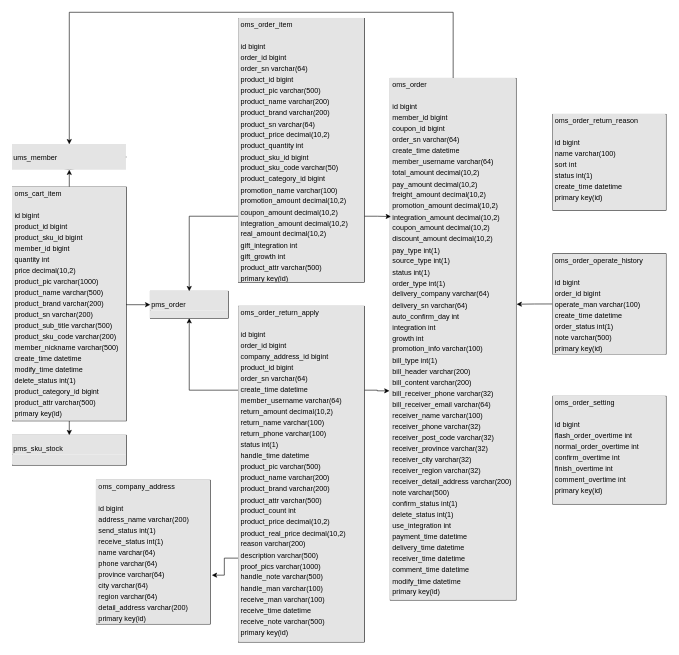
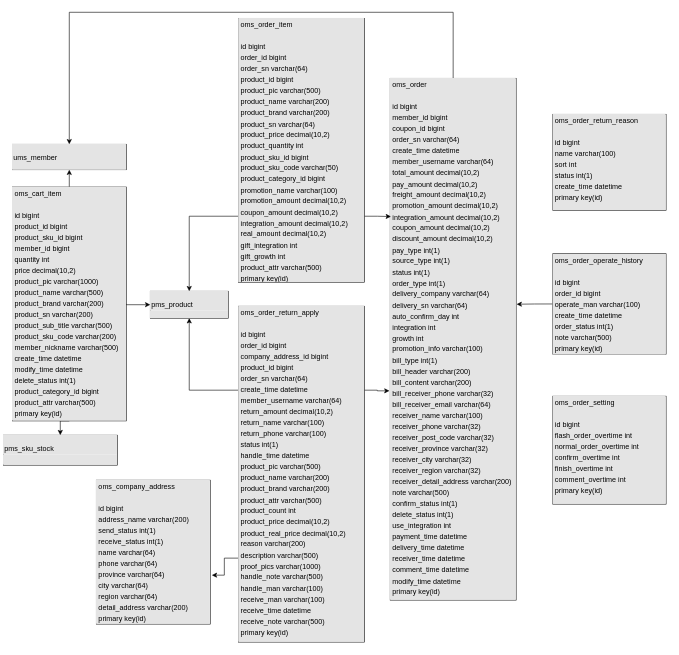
- <mxCell id="21" value="&lt;div style=&quot;box-sizing: border-box ; width: 100% ; background: #e4e4e4 ; padding: 2px&quot;&gt;&lt;br&gt;ums_member&lt;table style=&quot;width: 100% ; font-size: 1em&quot; cellpadding=&quot;2&quot; cellspacing=&quot;0&quot;&gt;&lt;tbody&gt;&lt;tr&gt;&lt;td&gt;&lt;/td&gt;&lt;td&gt;&lt;/td&gt;&lt;/tr&gt;&lt;tr&gt;&lt;td&gt;&lt;/td&gt;&lt;td&gt;&lt;/td&gt;&lt;/tr&gt;&lt;tr&gt;&lt;td style=&quot;font-size: 1em&quot;&gt;&lt;/td&gt;&lt;/tr&gt;&lt;/tbody&gt;&lt;/table&gt;&lt;/div&gt;" style="rhombus;verticalAlign=top;align=left;overflow=fill;html=1;" parent="1" vertex="1"><mxGeometry x="20" y="240" width="190" height="42.5" as="geometry" /></mxCell>
+ <mxCell id="21" value="&lt;div style=&quot;box-sizing: border-box ; width: 100% ; background: #e4e4e4 ; padding: 2px&quot;&gt;&lt;br&gt;ums_member&lt;table style=&quot;width: 100% ; font-size: 1em&quot; cellpadding=&quot;2&quot; cellspacing=&quot;0&quot;&gt;&lt;tbody&gt;&lt;tr&gt;&lt;td&gt;&lt;/td&gt;&lt;td&gt;&lt;/td&gt;&lt;/tr&gt;&lt;tr&gt;&lt;td&gt;&lt;/td&gt;&lt;td&gt;&lt;/td&gt;&lt;/tr&gt;&lt;tr&gt;&lt;td style=&quot;font-size: 1em&quot;&gt;&lt;/td&gt;&lt;/tr&gt;&lt;/tbody&gt;&lt;/table&gt;&lt;/div&gt;" style="verticalAlign=top;align=left;overflow=fill;html=1;" parent="1" vertex="1"><mxGeometry x="20" y="240" width="190" height="42.5" as="geometry" /></mxCell>
- <mxCell id="20" value="&lt;div style=&quot;box-sizing: border-box ; width: 100% ; background: #e4e4e4 ; padding: 2px&quot;&gt;&lt;br&gt;pms_order&lt;/div&gt;&lt;div style=&quot;box-sizing: border-box ; width: 100% ; background: #e4e4e4 ; padding: 2px&quot;&gt;&lt;table style=&quot;width: 100% ; font-size: 1em&quot; cellpadding=&quot;2&quot; cellspacing=&quot;0&quot;&gt;&lt;tbody&gt;&lt;tr&gt;&lt;td&gt;&lt;/td&gt;&lt;td&gt;&lt;/td&gt;&lt;/tr&gt;&lt;tr&gt;&lt;td&gt;&lt;/td&gt;&lt;td&gt;&lt;/td&gt;&lt;/tr&gt;&lt;tr&gt;&lt;td style=&quot;font-size: 1em&quot;&gt;&lt;/td&gt;&lt;/tr&gt;&lt;/tbody&gt;&lt;/table&gt;&lt;/div&gt;" style="verticalAlign=top;align=left;overflow=fill;html=1;" parent="1" vertex="1"><mxGeometry x="250" y="485" width="130" height="45" as="geometry" /></mxCell>
+ <mxCell id="20" value="&lt;div style=&quot;box-sizing: border-box ; width: 100% ; background: #e4e4e4 ; padding: 2px&quot;&gt;&lt;br&gt;pms_product&lt;/div&gt;&lt;div style=&quot;box-sizing: border-box ; width: 100% ; background: #e4e4e4 ; padding: 2px&quot;&gt;&lt;table style=&quot;width: 100% ; font-size: 1em&quot; cellpadding=&quot;2&quot; cellspacing=&quot;0&quot;&gt;&lt;tbody&gt;&lt;tr&gt;&lt;td&gt;&lt;/td&gt;&lt;td&gt;&lt;/td&gt;&lt;/tr&gt;&lt;tr&gt;&lt;td&gt;&lt;/td&gt;&lt;td&gt;&lt;/td&gt;&lt;/tr&gt;&lt;tr&gt;&lt;td style=&quot;font-size: 1em&quot;&gt;&lt;/td&gt;&lt;/tr&gt;&lt;/tbody&gt;&lt;/table&gt;&lt;/div&gt;" style="verticalAlign=top;align=left;overflow=fill;html=1;" parent="1" vertex="1"><mxGeometry x="250" y="485" width="130" height="45" as="geometry" /></mxCell>
- <mxCell id="22" value="&lt;div style=&quot;box-sizing: border-box ; width: 100% ; background: #e4e4e4 ; padding: 2px&quot;&gt;&lt;br&gt;pms_sku_stock&lt;/div&gt;&lt;div style=&quot;box-sizing: border-box ; width: 100% ; background: #e4e4e4 ; padding: 2px&quot;&gt;&lt;br&gt;&lt;table style=&quot;width: 100% ; font-size: 1em&quot; cellpadding=&quot;2&quot; cellspacing=&quot;0&quot;&gt;&lt;tbody&gt;&lt;tr&gt;&lt;td&gt;&lt;/td&gt;&lt;td&gt;&lt;/td&gt;&lt;/tr&gt;&lt;tr&gt;&lt;td&gt;&lt;/td&gt;&lt;td&gt;&lt;/td&gt;&lt;/tr&gt;&lt;tr&gt;&lt;td style=&quot;font-size: 1em&quot;&gt;&lt;/td&gt;&lt;/tr&gt;&lt;/tbody&gt;&lt;/table&gt;&lt;/div&gt;" style="verticalAlign=top;align=left;overflow=fill;html=1;" parent="1" vertex="1"><mxGeometry x="20" y="725" width="190" height="50" as="geometry" /></mxCell>
+ <mxCell id="22" value="&lt;div style=&quot;box-sizing: border-box ; width: 100% ; background: #e4e4e4 ; padding: 2px&quot;&gt;&lt;br&gt;pms_sku_stock&lt;/div&gt;&lt;div style=&quot;box-sizing: border-box ; width: 100% ; background: #e4e4e4 ; padding: 2px&quot;&gt;&lt;br&gt;&lt;table style=&quot;width: 100% ; font-size: 1em&quot; cellpadding=&quot;2&quot; cellspacing=&quot;0&quot;&gt;&lt;tbody&gt;&lt;tr&gt;&lt;td&gt;&lt;/td&gt;&lt;td&gt;&lt;/td&gt;&lt;/tr&gt;&lt;tr&gt;&lt;td&gt;&lt;/td&gt;&lt;td&gt;&lt;/td&gt;&lt;/tr&gt;&lt;tr&gt;&lt;td style=&quot;font-size: 1em&quot;&gt;&lt;/td&gt;&lt;/tr&gt;&lt;/tbody&gt;&lt;/table&gt;&lt;/div&gt;" style="verticalAlign=top;align=left;overflow=fill;html=1;" parent="1" vertex="1"><mxGeometry x="5" y="725" width="190" height="50" as="geometry" /></mxCell>
